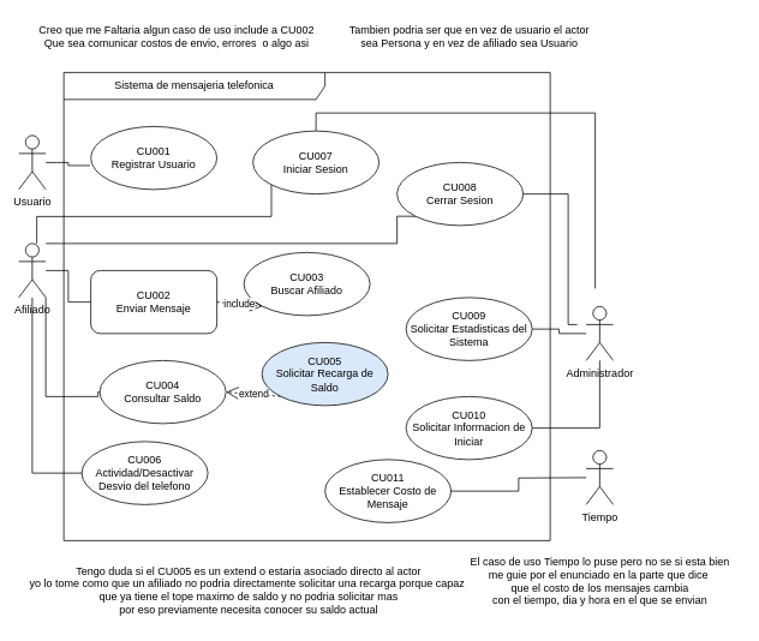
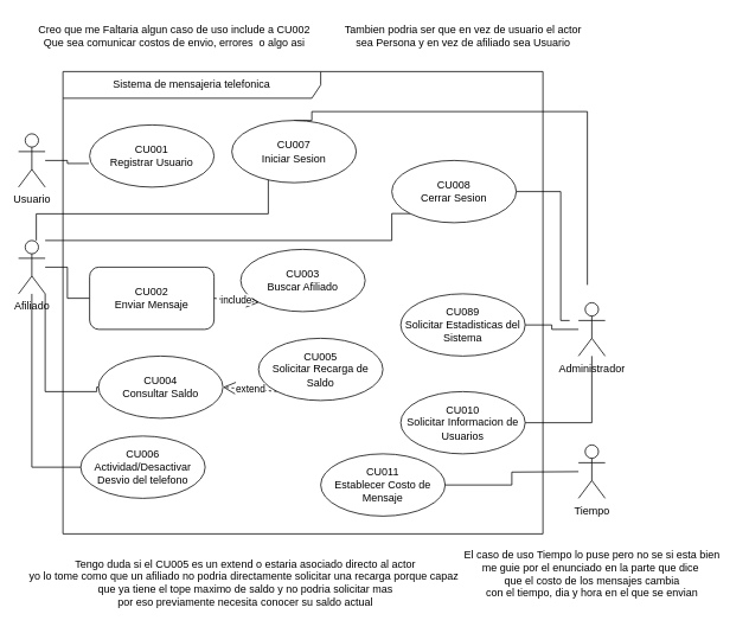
- <mxCell id="23" value="CU007&lt;br&gt;Iniciar Sesion" style="ellipse;whiteSpace=wrap;html=1;" vertex="1" parent="1"><mxGeometry x="280" y="145" width="140" height="70" as="geometry" /></mxCell>
+ <mxCell id="23" value="CU007&lt;br&gt;Iniciar Sesion" style="ellipse;whiteSpace=wrap;html=1;" vertex="1" parent="1"><mxGeometry x="260" y="135" width="140" height="70" as="geometry" /></mxCell>
- <mxCell id="26" value="CU009&lt;br&gt;Solicitar Estadisticas del Sistema" style="ellipse;whiteSpace=wrap;html=1;" vertex="1" parent="1"><mxGeometry x="450" y="330" width="140" height="70" as="geometry" /></mxCell>
+ <mxCell id="26" value="CU089&lt;br&gt;Solicitar Estadisticas del Sistema" style="ellipse;whiteSpace=wrap;html=1;" vertex="1" parent="1"><mxGeometry x="450" y="330" width="140" height="70" as="geometry" /></mxCell>
- <mxCell id="15" value="CU005&lt;br&gt;Solicitar Recarga de Saldo" style="ellipse;whiteSpace=wrap;html=1;fillColor=#dae8fc;" vertex="1" parent="1"><mxGeometry x="290" y="380" width="140" height="70" as="geometry" /></mxCell>
+ <mxCell id="15" value="CU005&lt;br&gt;Solicitar Recarga de Saldo" style="ellipse;whiteSpace=wrap;html=1;" vertex="1" parent="1"><mxGeometry x="290" y="380" width="140" height="70" as="geometry" /></mxCell>
- <mxCell id="28" value="CU010&lt;br&gt;Solicitar Informacion de Iniciar" style="ellipse;whiteSpace=wrap;html=1;" vertex="1" parent="1"><mxGeometry x="450" y="440" width="140" height="70" as="geometry" /></mxCell>
+ <mxCell id="28" value="CU010&lt;br&gt;Solicitar Informacion de Usuarios" style="ellipse;whiteSpace=wrap;html=1;" vertex="1" parent="1"><mxGeometry x="450" y="440" width="140" height="70" as="geometry" /></mxCell>
